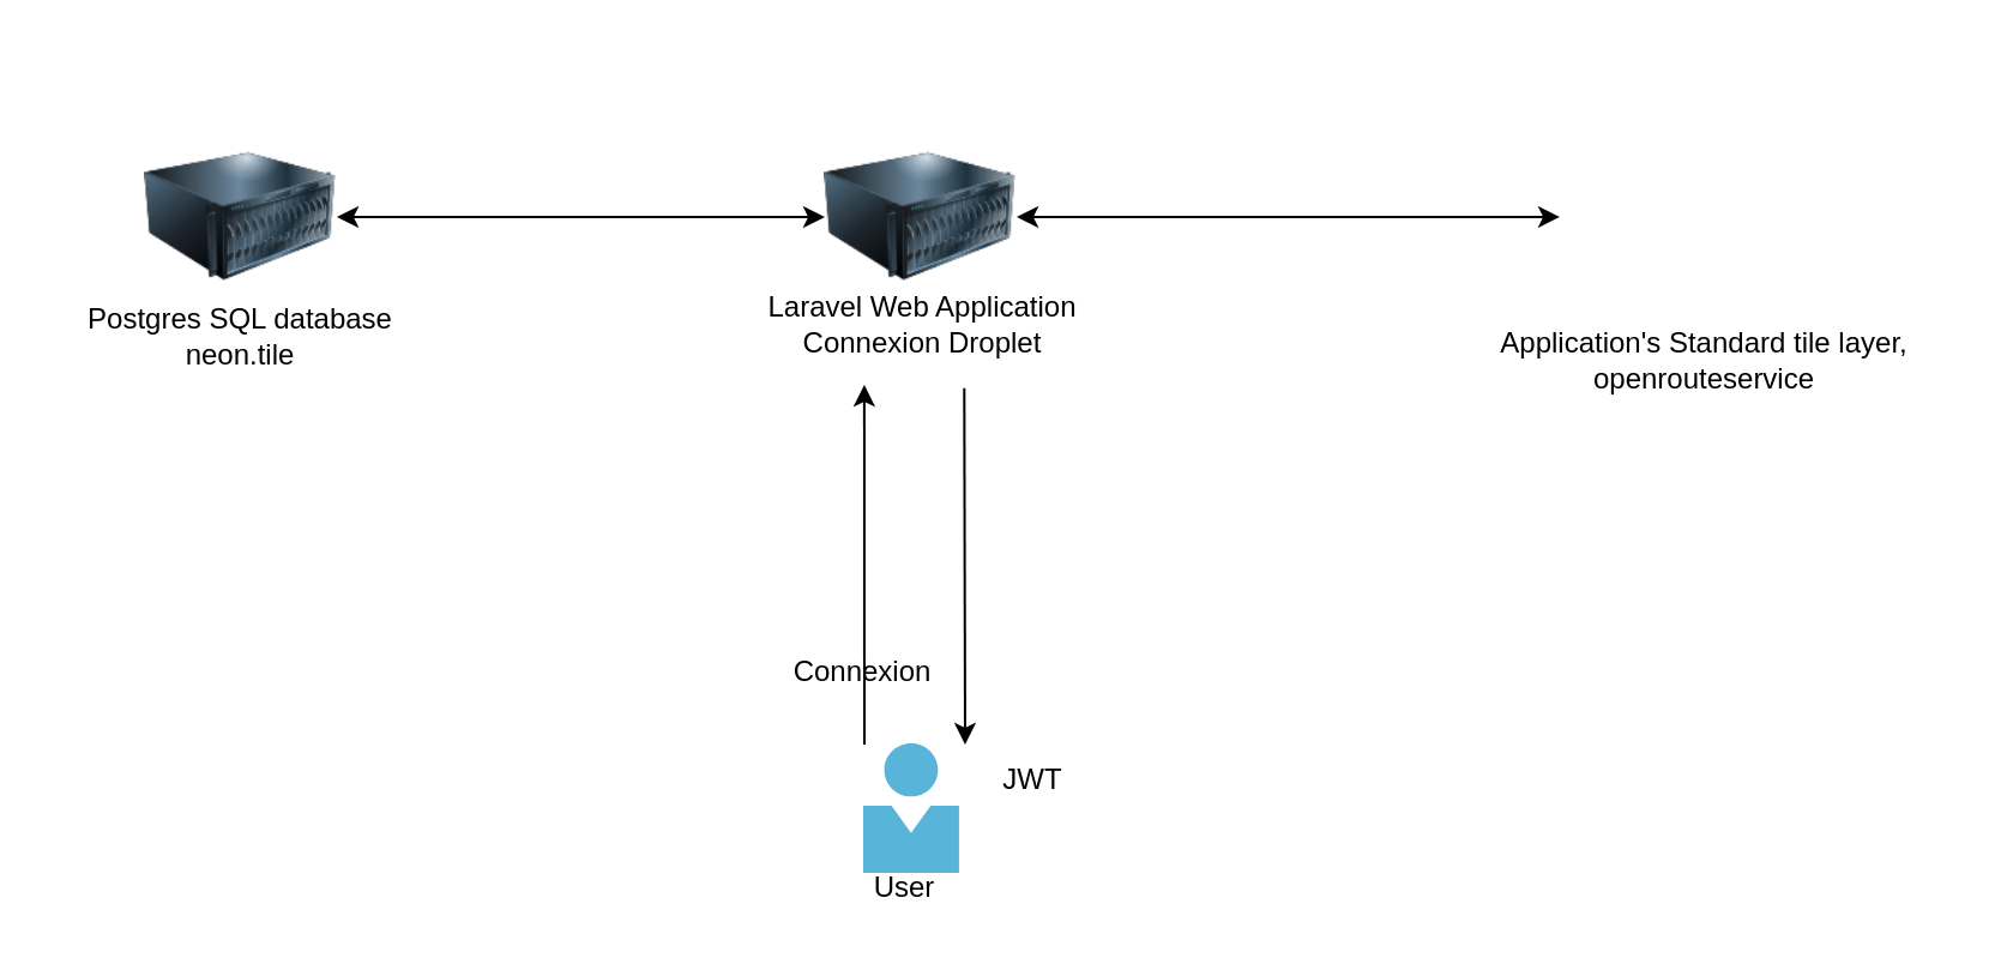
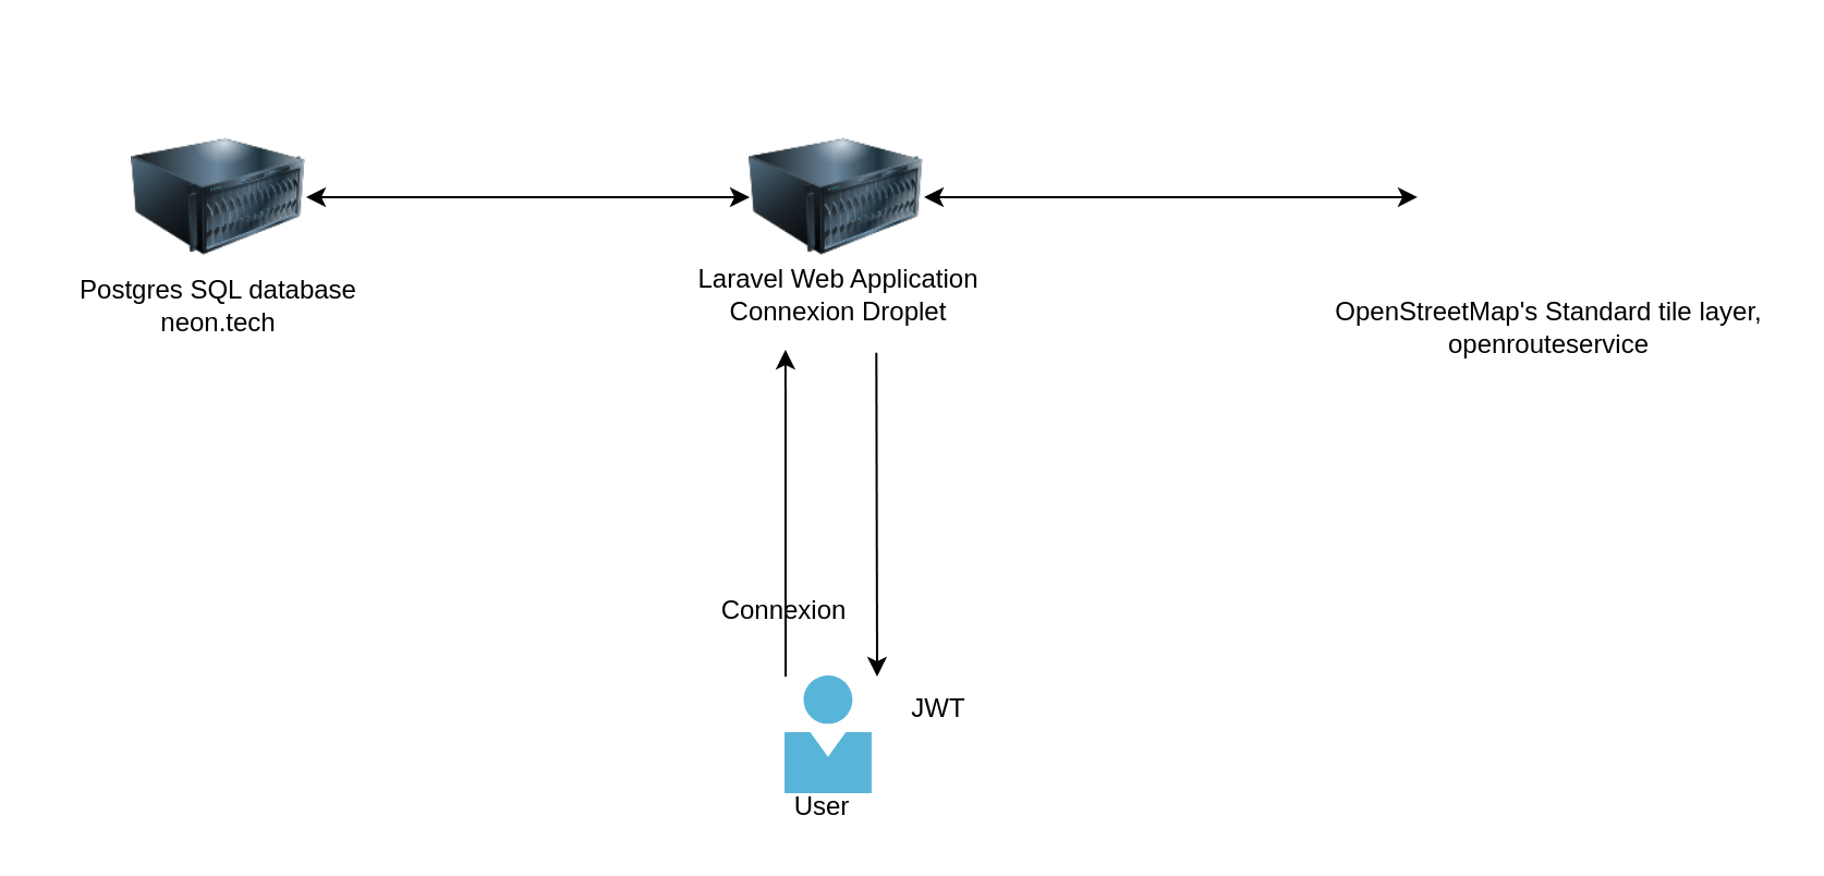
- <mxCell id="7" value="Postgres SQL database&lt;br&gt;neon.tile" style="text;html=1;strokeColor=none;fillColor=none;align=center;verticalAlign=middle;whiteSpace=wrap;rounded=0;" parent="1" vertex="1"><mxGeometry x="20" y="120" width="160" height="40" as="geometry" /></mxCell>
+ <mxCell id="7" value="Postgres SQL database&lt;br&gt;neon.tech" style="text;html=1;strokeColor=none;fillColor=none;align=center;verticalAlign=middle;whiteSpace=wrap;rounded=0;" parent="1" vertex="1"><mxGeometry x="20" y="120" width="160" height="40" as="geometry" /></mxCell>
- <mxCell id="9" value="Application's Standard tile layer, &lt;br&gt;openrouteservice" style="text;html=1;align=center;verticalAlign=middle;resizable=0;points=[];autosize=1;" parent="1" vertex="1"><mxGeometry x="605" y="135" width="210" height="30" as="geometry" /></mxCell>
+ <mxCell id="9" value="OpenStreetMap's Standard tile layer, &lt;br&gt;openrouteservice" style="text;html=1;align=center;verticalAlign=middle;resizable=0;points=[];autosize=1;" parent="1" vertex="1"><mxGeometry x="605" y="135" width="210" height="30" as="geometry" /></mxCell>
